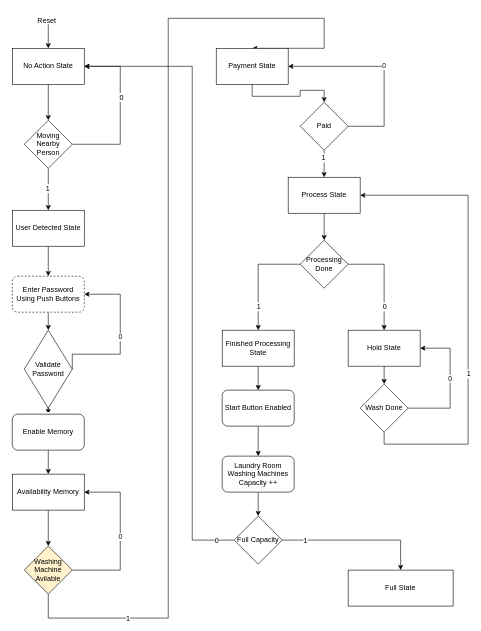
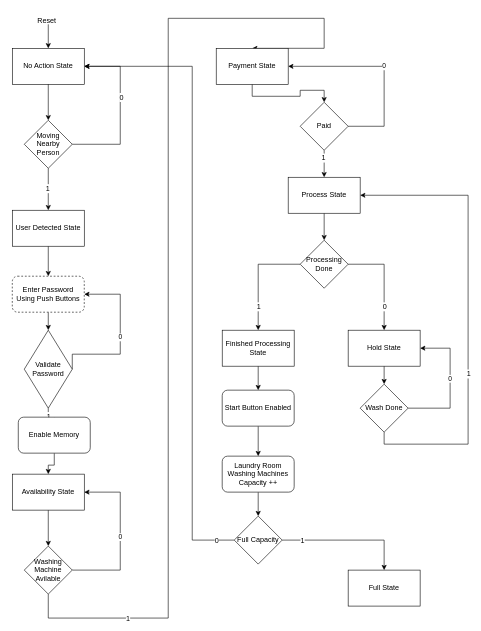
- <mxCell id="18" value="Enable Memory" style="rounded=1;whiteSpace=wrap;html=1;" vertex="1" parent="1"><mxGeometry x="20" y="690" width="120" height="60" as="geometry" /></mxCell>
+ <mxCell id="18" value="Enable Memory" style="rounded=1;whiteSpace=wrap;html=1;" vertex="1" parent="1"><mxGeometry x="30" y="695" width="120" height="60" as="geometry" /></mxCell>
- <mxCell id="22" value="Availability Memory" style="rounded=0;whiteSpace=wrap;html=1;" vertex="1" parent="1"><mxGeometry x="20" y="790" width="120" height="60" as="geometry" /></mxCell>
+ <mxCell id="22" value="Availability State" style="rounded=0;whiteSpace=wrap;html=1;" vertex="1" parent="1"><mxGeometry x="20" y="790" width="120" height="60" as="geometry" /></mxCell>
- <mxCell id="26" value="Washing Machine Avilable" style="rhombus;whiteSpace=wrap;html=1;fillColor=#fff2cc;" vertex="1" parent="1"><mxGeometry x="40" y="910" width="80" height="80" as="geometry" /></mxCell>
+ <mxCell id="26" value="Washing Machine Avilable" style="rhombus;whiteSpace=wrap;html=1;" vertex="1" parent="1"><mxGeometry x="40" y="910" width="80" height="80" as="geometry" /></mxCell>
- <mxCell id="57" value="Full State" style="rounded=0;whiteSpace=wrap;html=1;" vertex="1" parent="1"><mxGeometry x="580" y="950" width="175" height="60" as="geometry" /></mxCell>
+ <mxCell id="57" value="Full State" style="rounded=0;whiteSpace=wrap;html=1;" vertex="1" parent="1"><mxGeometry x="580" y="950" width="120" height="60" as="geometry" /></mxCell>
